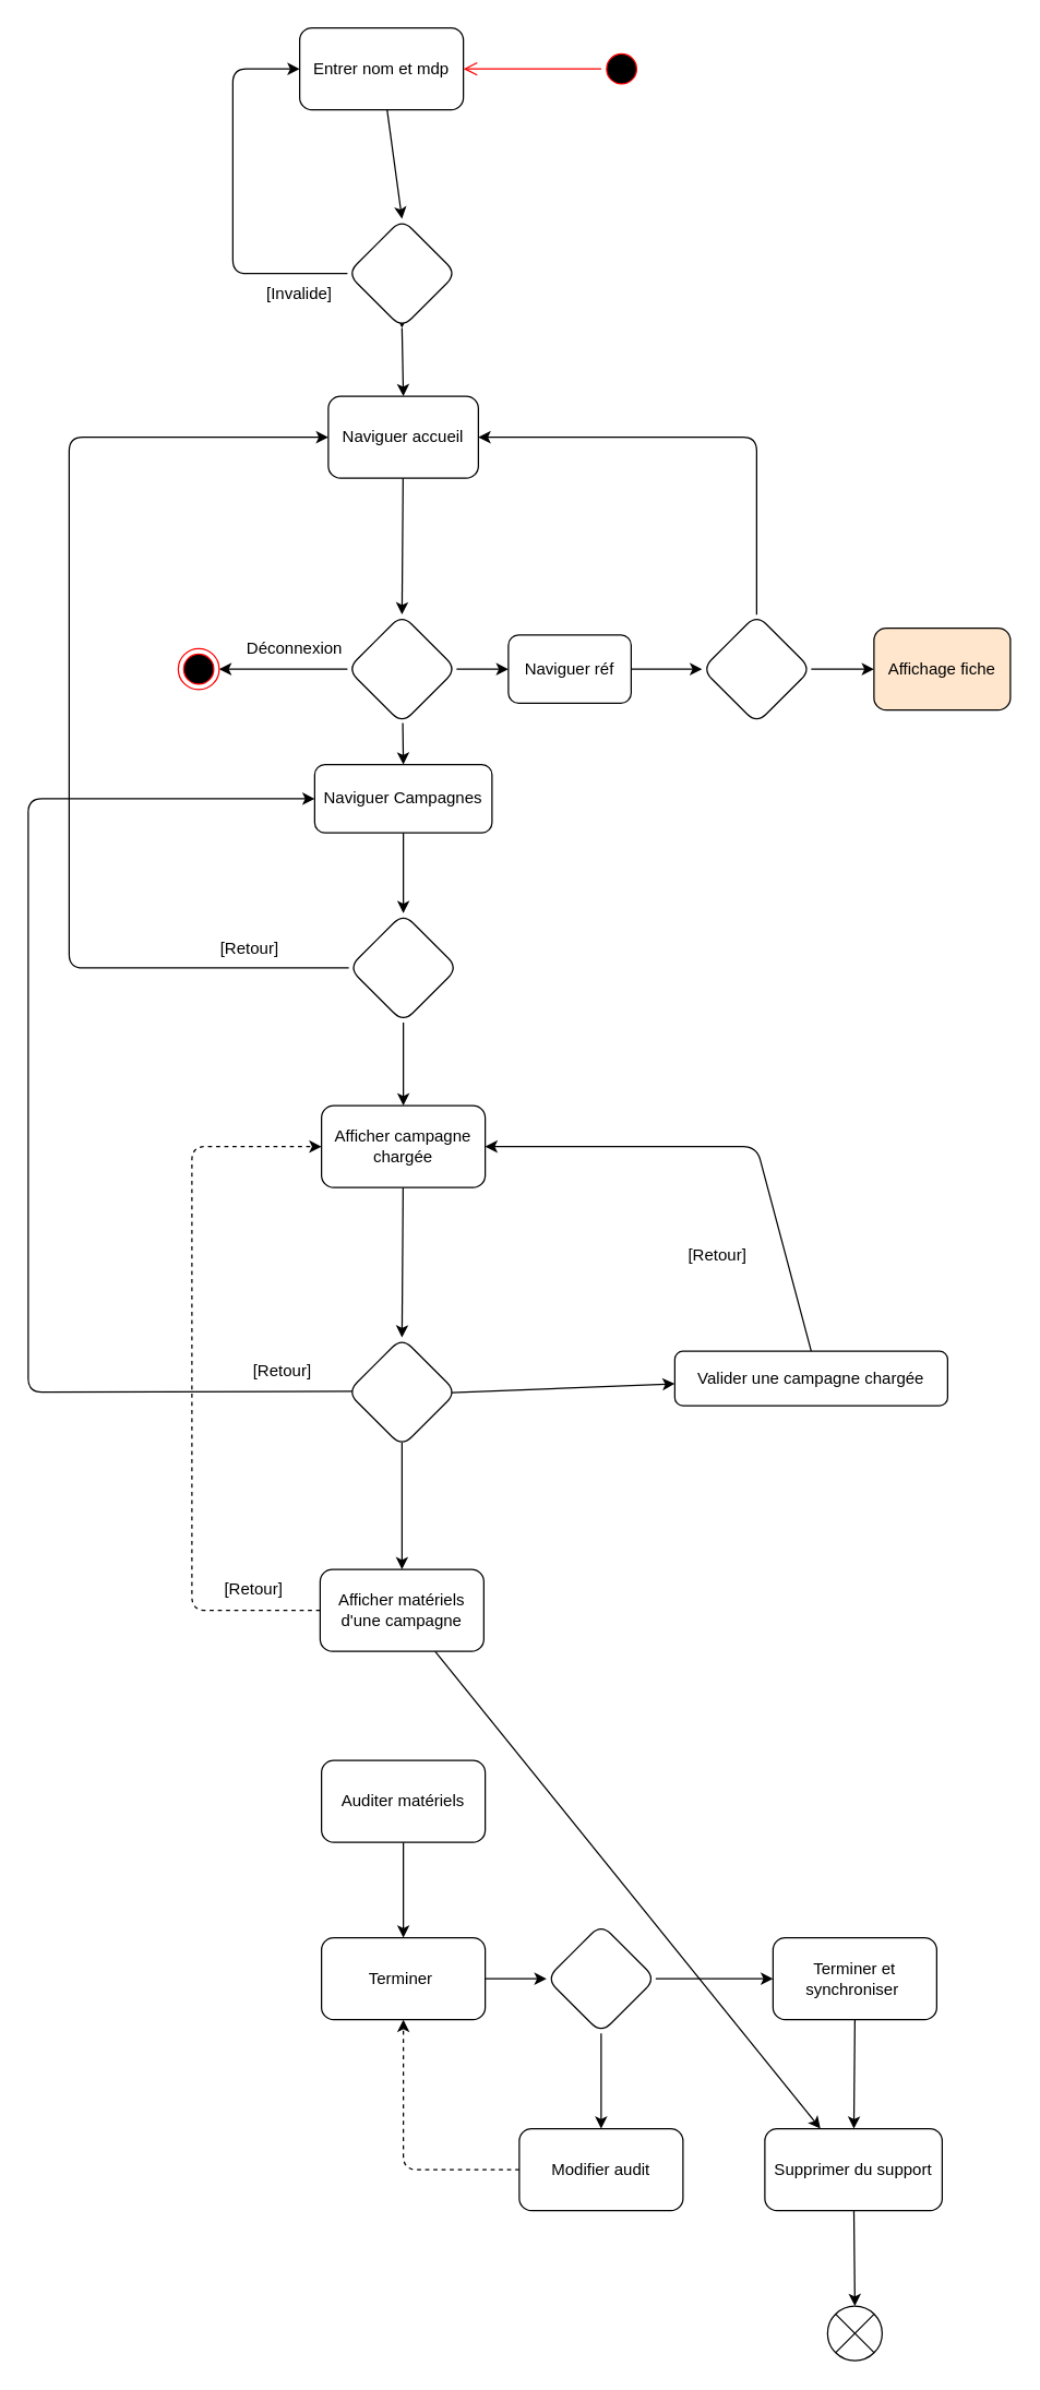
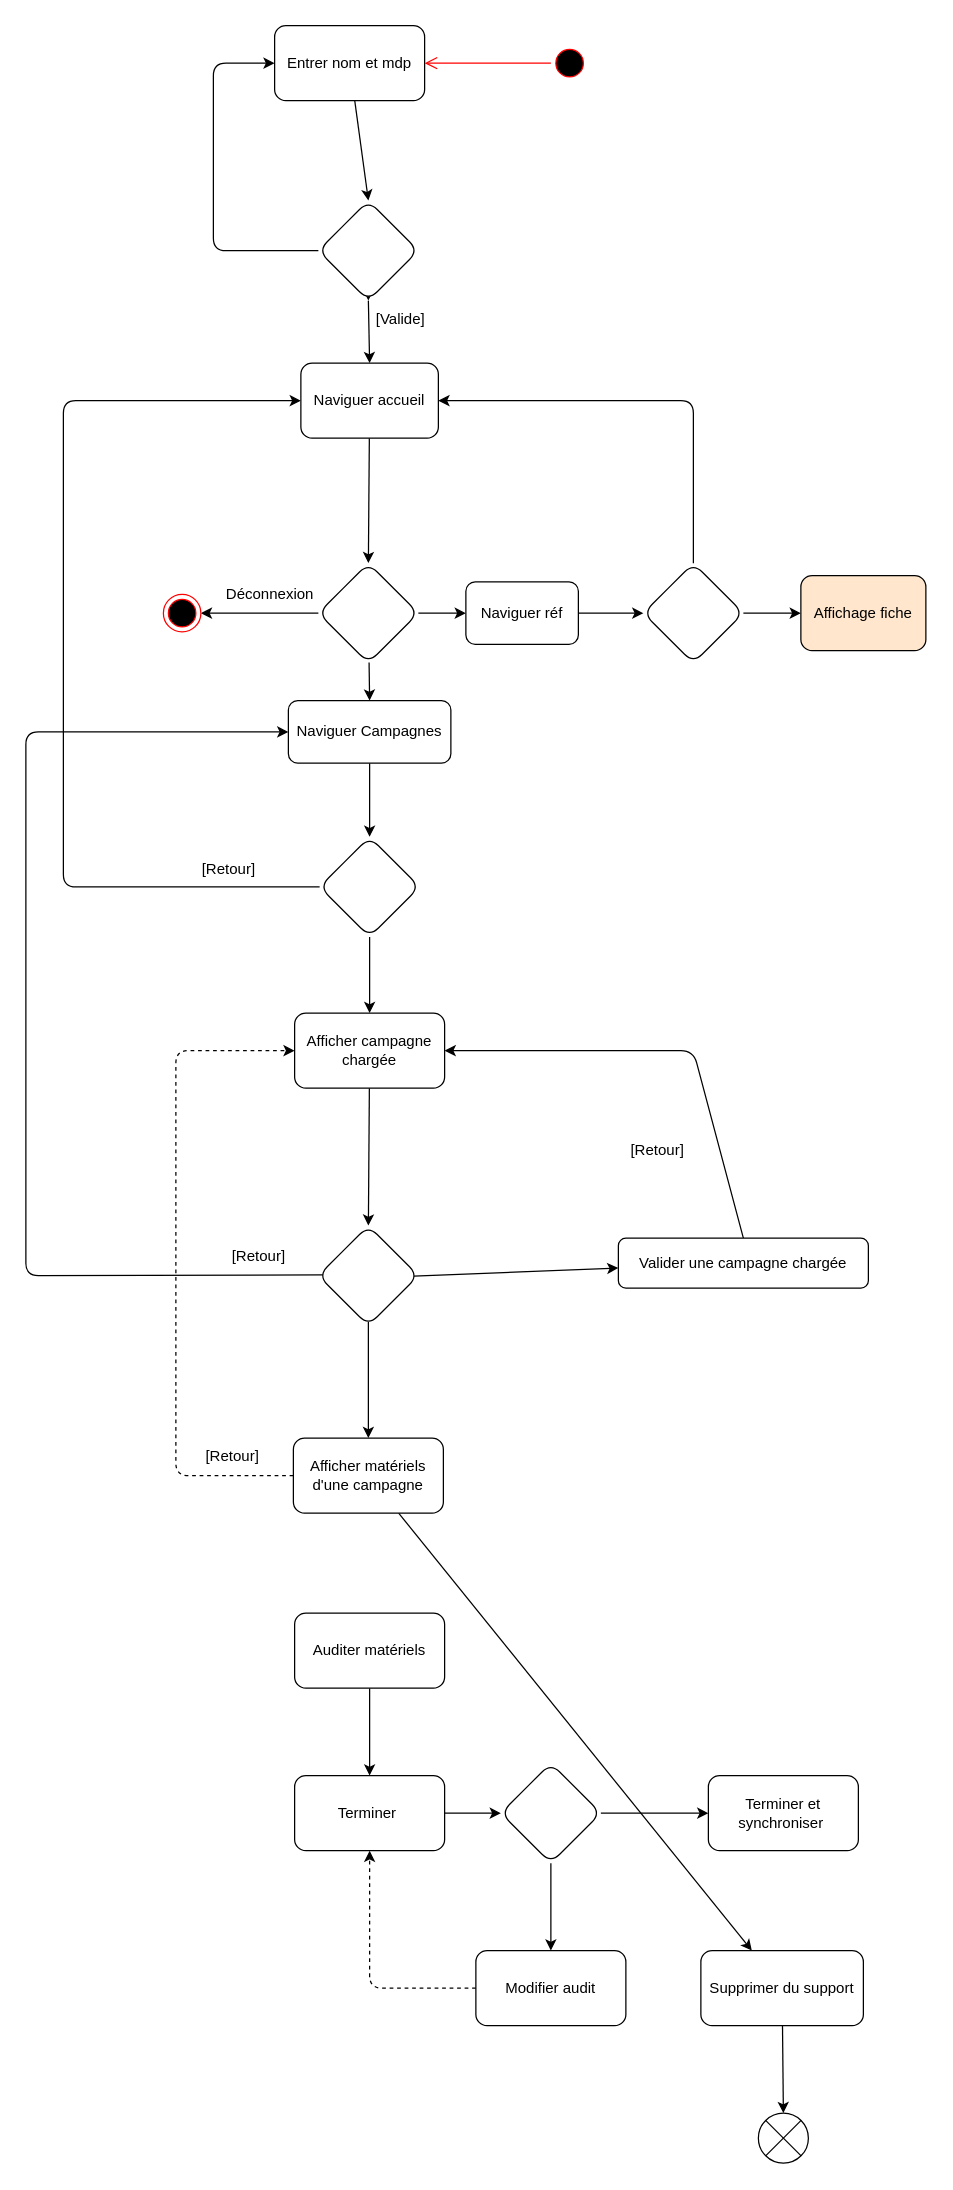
- <mxCell id="35" value="[Invalide]" style="text;strokeColor=none;align=center;fillColor=none;html=1;verticalAlign=middle;whiteSpace=wrap;rounded=0;" parent="1" vertex="1"><mxGeometry x="189" y="200" width="60" height="30" as="geometry" /></mxCell>
+ <mxCell id="38" value="[Valide]" style="text;strokeColor=none;align=center;fillColor=none;html=1;verticalAlign=middle;whiteSpace=wrap;rounded=0;" parent="1" vertex="1"><mxGeometry x="290" y="240" width="60" height="30" as="geometry" /></mxCell>
- <mxCell id="48" style="edgeStyle=none;html=1;exitX=0.5;exitY=1;exitDx=0;exitDy=0;" edge="1" parent="1" source="49" target="59"><mxGeometry relative="1" as="geometry" /></mxCell>
